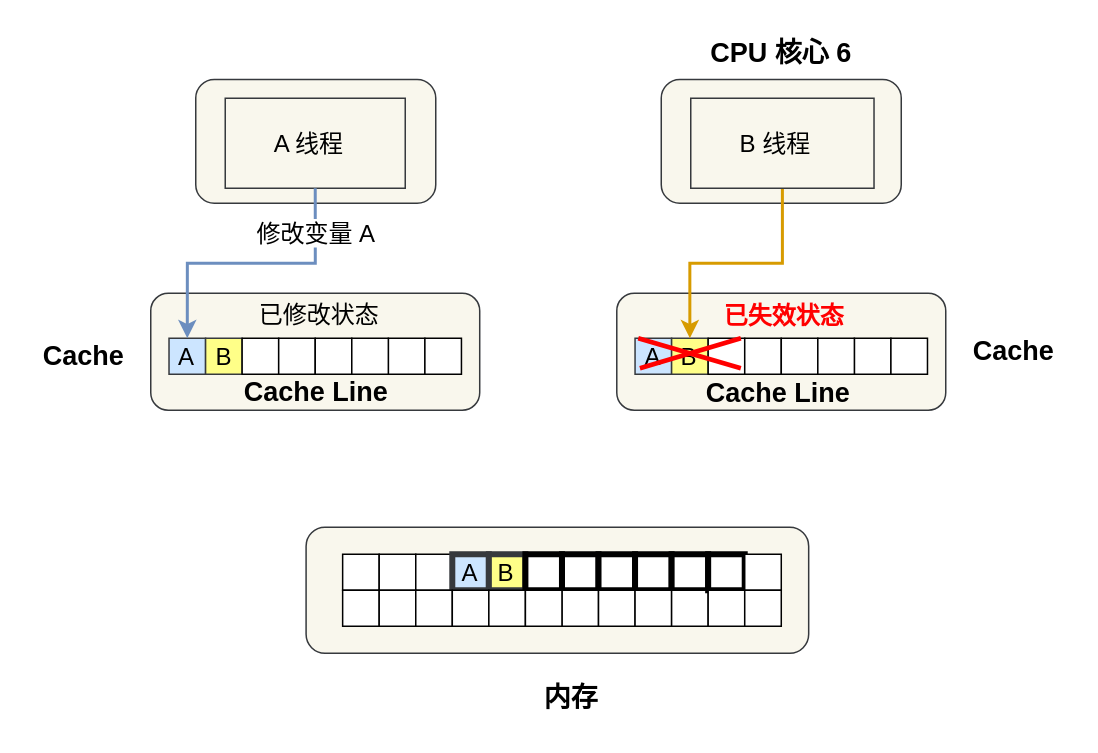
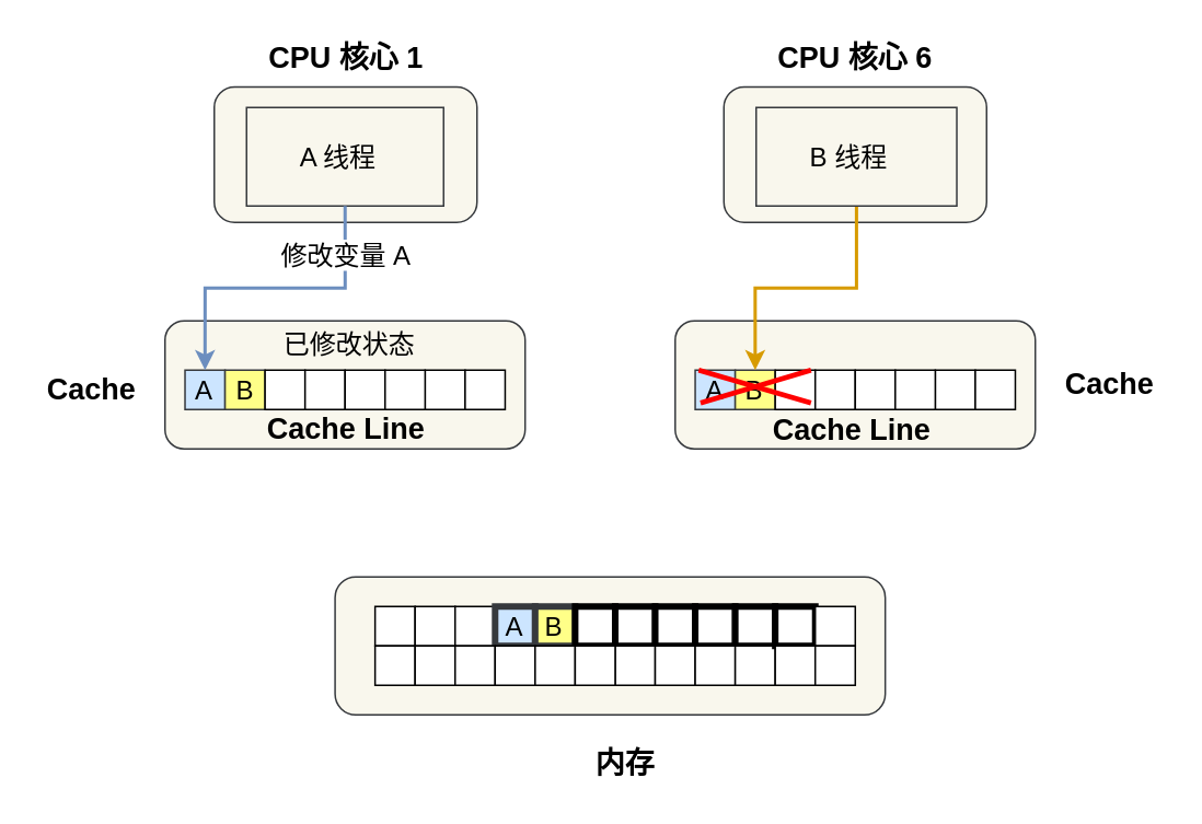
+ <mxCell id="47" value="CPU 核心 1" style="text;html=1;align=center;verticalAlign=middle;resizable=0;points=[];autosize=1;fontSize=18;fontStyle=1" vertex="1" parent="1"><mxGeometry x="154.66" y="20" width="110" height="30" as="geometry" /></mxCell>
- <mxCell id="59" value="已失效状态" style="text;html=1;align=center;verticalAlign=middle;resizable=0;points=[];autosize=1;fontSize=16;fontColor=#FF0000;fontStyle=1" vertex="1" parent="1"><mxGeometry x="471.61" y="200" width="100" height="20" as="geometry" /></mxCell>
